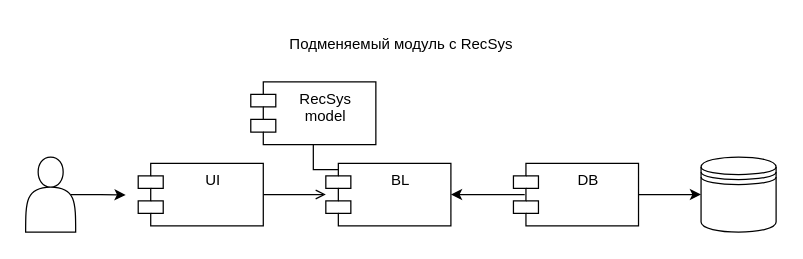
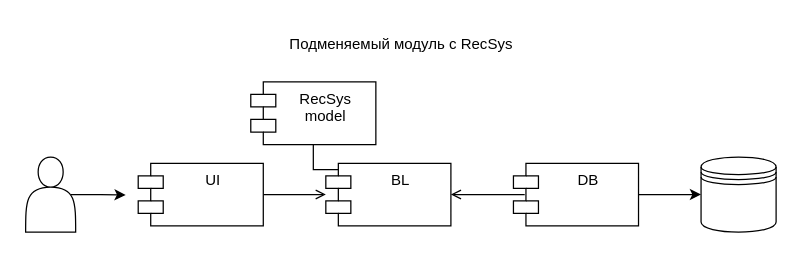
- <mxCell id="6" style="edgeStyle=orthogonalEdgeStyle;rounded=0;orthogonalLoop=1;jettySize=auto;html=1;exitX=0.09;exitY=0.5;exitDx=0;exitDy=0;exitPerimeter=0;entryX=1;entryY=0.5;entryDx=0;entryDy=0;" parent="1" source="8" target="5" edge="1"><mxGeometry relative="1" as="geometry" /></mxCell>
+ <mxCell id="6" style="edgeStyle=orthogonalEdgeStyle;rounded=0;orthogonalLoop=1;jettySize=auto;html=1;exitX=0.09;exitY=0.5;exitDx=0;exitDy=0;exitPerimeter=0;entryX=1;entryY=0.5;entryDx=0;entryDy=0;endArrow=open;" parent="1" source="8" target="5" edge="1"><mxGeometry relative="1" as="geometry" /></mxCell>
